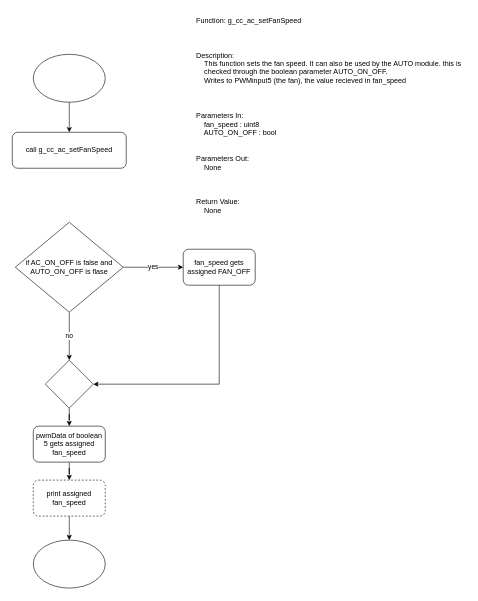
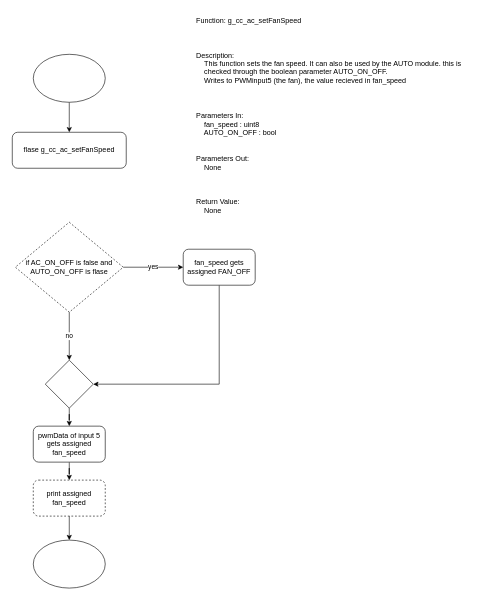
- <mxCell id="5" value="call&amp;nbsp;g_cc_ac_setFanSpeed" style="rounded=1;whiteSpace=wrap;html=1;" vertex="1" parent="1"><mxGeometry x="20" y="220" width="190" height="60" as="geometry" /></mxCell>
+ <mxCell id="5" value="flase&amp;nbsp;g_cc_ac_setFanSpeed" style="rounded=1;whiteSpace=wrap;html=1;" vertex="1" parent="1"><mxGeometry x="20" y="220" width="190" height="60" as="geometry" /></mxCell>
- <mxCell id="8" value="if AC_ON_OFF is false and AUTO_ON_OFF is flase" style="rhombus;whiteSpace=wrap;html=1;" vertex="1" parent="1"><mxGeometry x="25" y="370" width="180" height="150" as="geometry" /></mxCell>
+ <mxCell id="8" value="if AC_ON_OFF is false and AUTO_ON_OFF is flase" style="rhombus;whiteSpace=wrap;html=1;dashed=1;" vertex="1" parent="1"><mxGeometry x="25" y="370" width="180" height="150" as="geometry" /></mxCell>
- <mxCell id="14" value="pwmData of boolean 5 gets assigned fan_speed" style="rounded=1;whiteSpace=wrap;html=1;" vertex="1" parent="1"><mxGeometry x="55" y="710" width="120" height="60" as="geometry" /></mxCell>
+ <mxCell id="14" value="pwmData of input 5 gets assigned fan_speed" style="rounded=1;whiteSpace=wrap;html=1;" vertex="1" parent="1"><mxGeometry x="55" y="710" width="120" height="60" as="geometry" /></mxCell>
